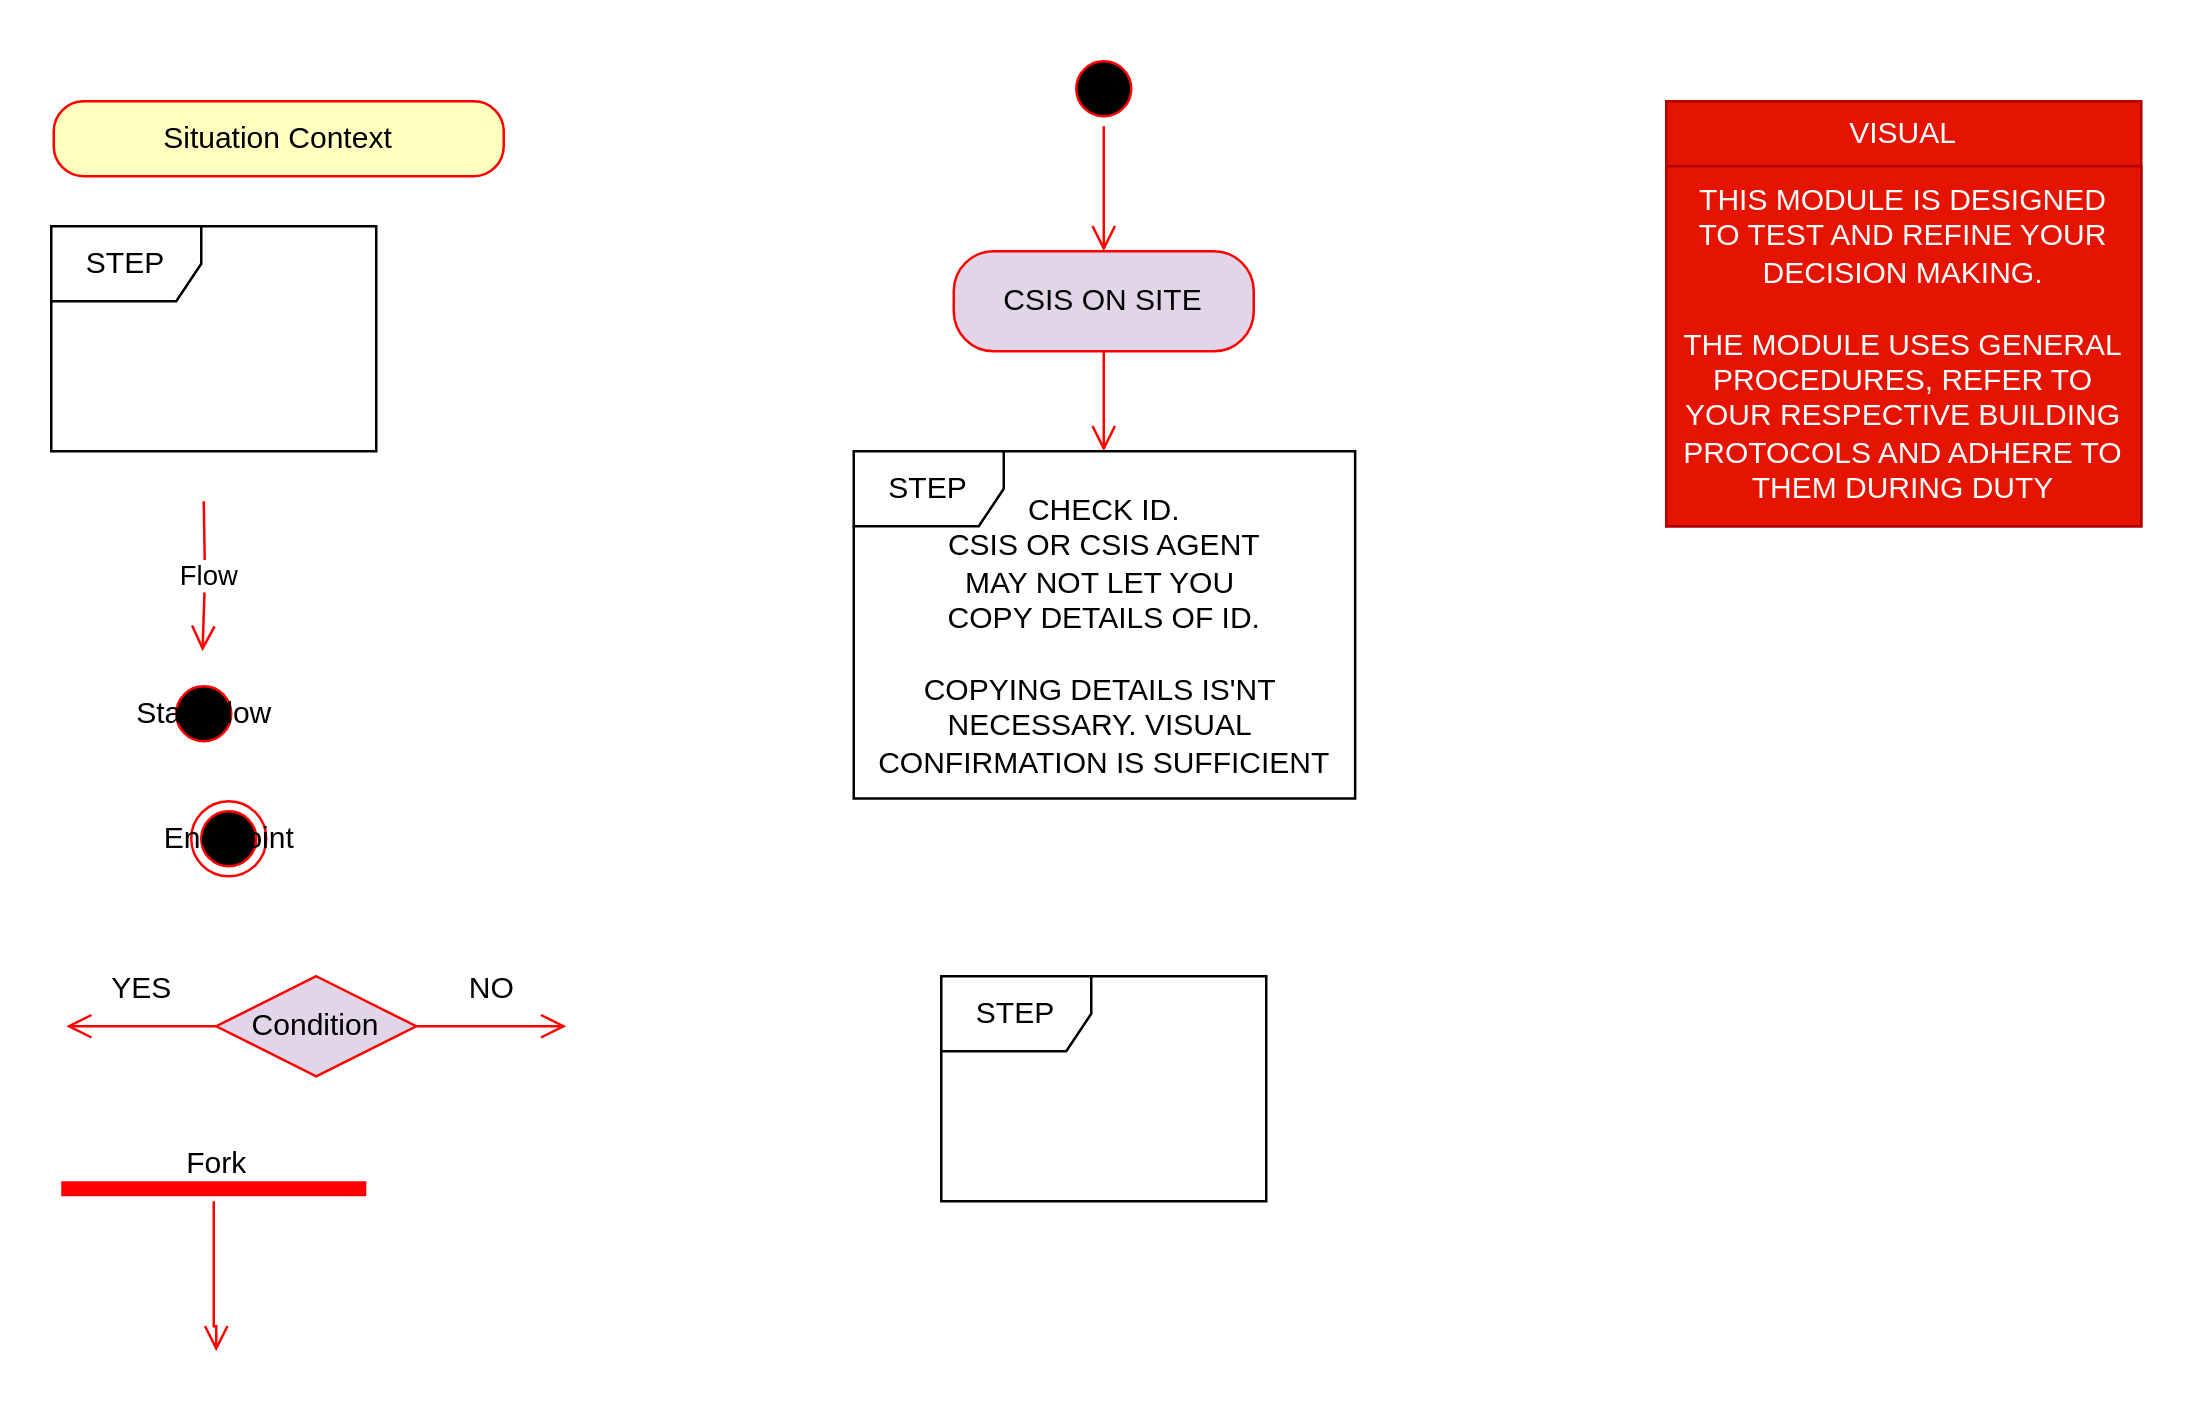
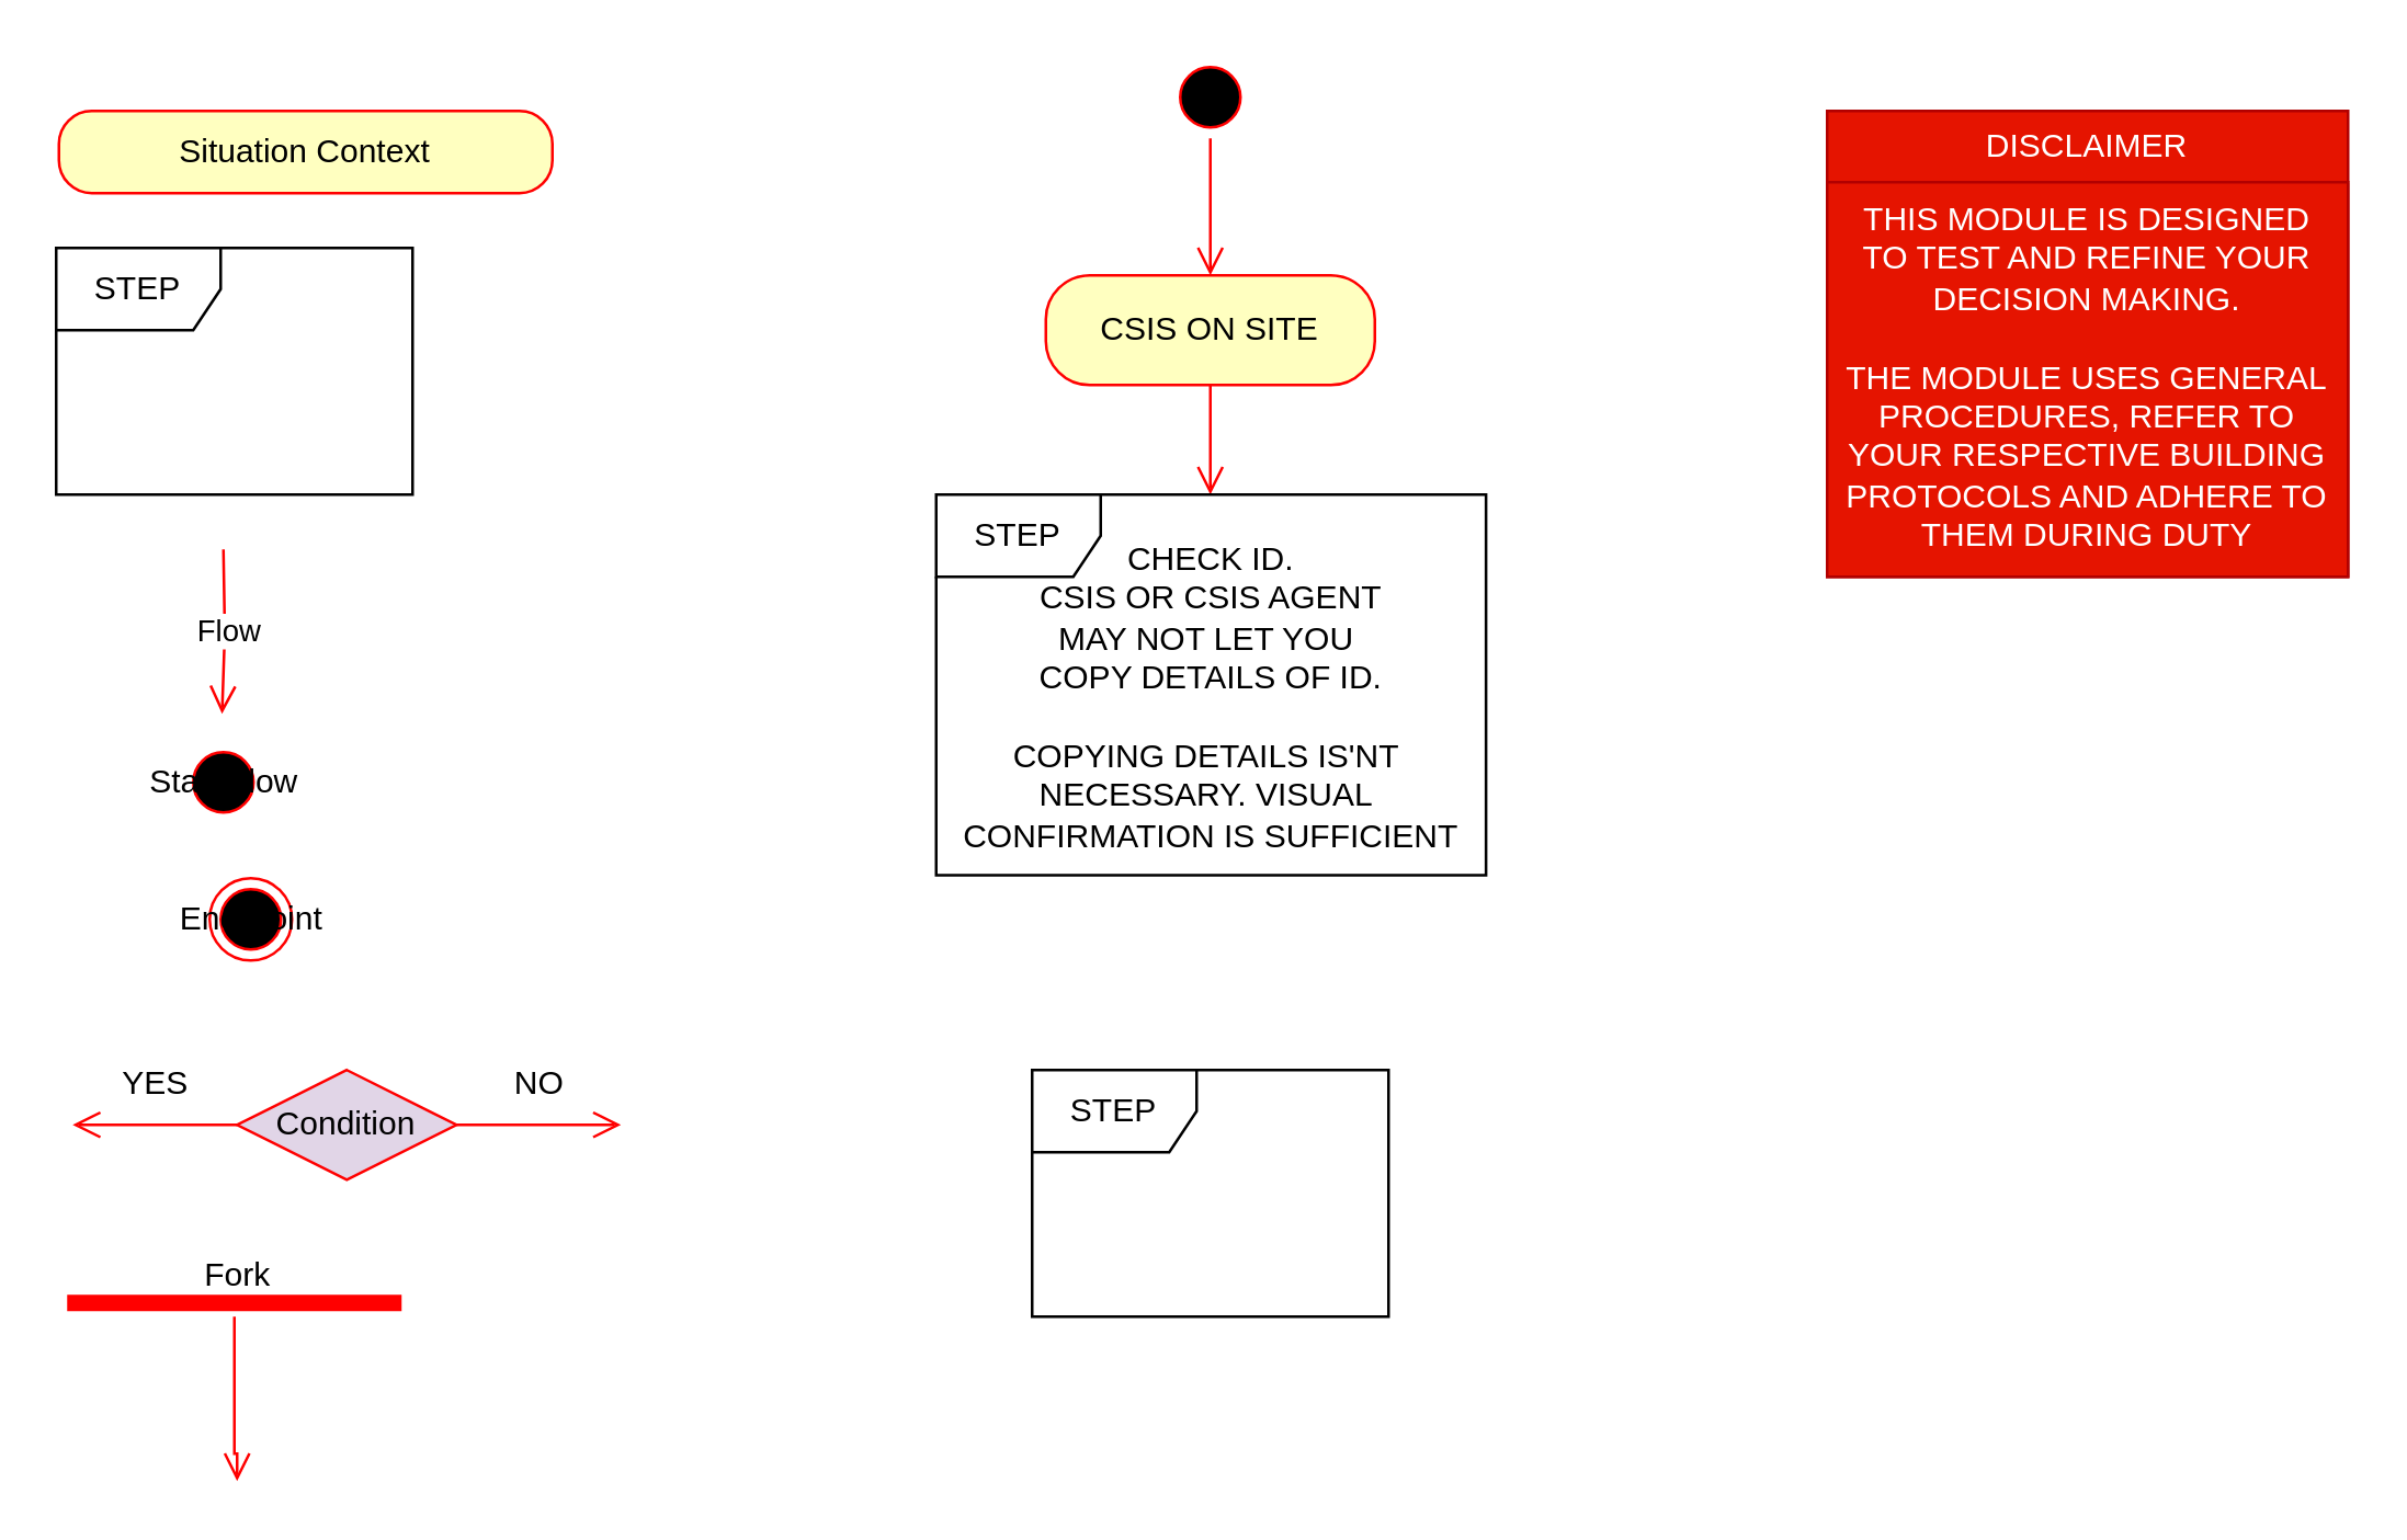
- <mxCell id="11" value="VISUAL" style="swimlane;fontStyle=0;childLayout=stackLayout;horizontal=1;startSize=26;fillColor=#e51400;horizontalStack=0;resizeParent=1;resizeParentMax=0;resizeLast=0;collapsible=1;marginBottom=0;whiteSpace=wrap;html=1;fontColor=#ffffff;strokeColor=#B20000;" vertex="1" parent="1"><mxGeometry x="666" y="40" width="190" height="170" as="geometry" /></mxCell>
+ <mxCell id="11" value="DISCLAIMER" style="swimlane;fontStyle=0;childLayout=stackLayout;horizontal=1;startSize=26;fillColor=#e51400;horizontalStack=0;resizeParent=1;resizeParentMax=0;resizeLast=0;collapsible=1;marginBottom=0;whiteSpace=wrap;html=1;fontColor=#ffffff;strokeColor=#B20000;" vertex="1" parent="1"><mxGeometry x="666" y="40" width="190" height="170" as="geometry" /></mxCell>
- <mxCell id="4" value="CSIS ON SITE" style="rounded=1;whiteSpace=wrap;html=1;arcSize=40;fontColor=#000000;fillColor=#e1d5e7;strokeColor=#ff0000;" vertex="1" parent="1"><mxGeometry x="381" y="100" width="120" height="40" as="geometry" /></mxCell>
+ <mxCell id="4" value="CSIS ON SITE" style="rounded=1;whiteSpace=wrap;html=1;arcSize=40;fontColor=#000000;fillColor=#ffffc0;strokeColor=#ff0000;" vertex="1" parent="1"><mxGeometry x="381" y="100" width="120" height="40" as="geometry" /></mxCell>
